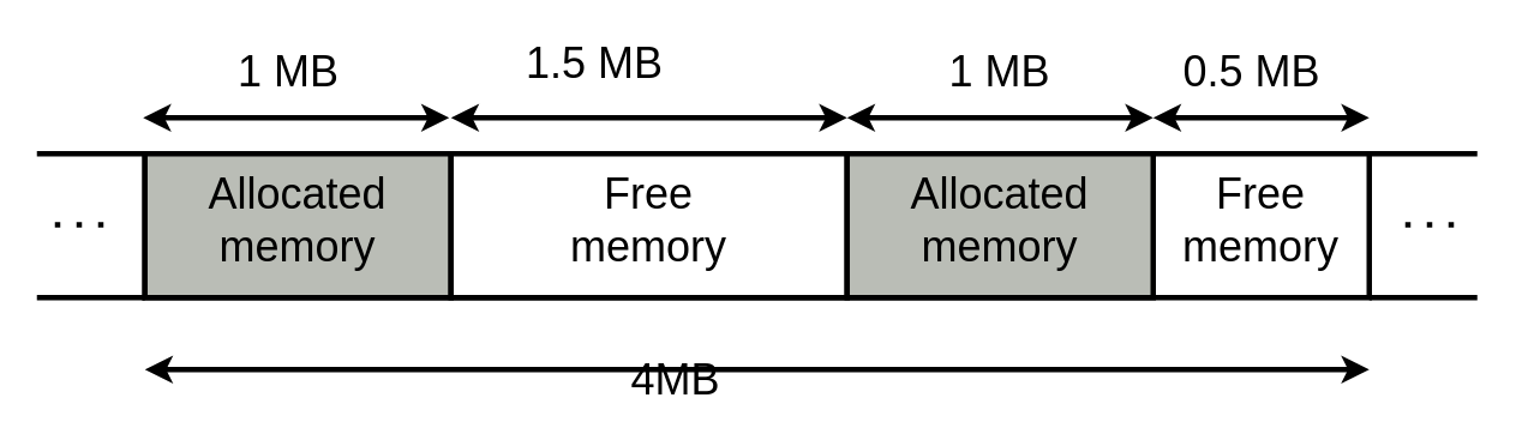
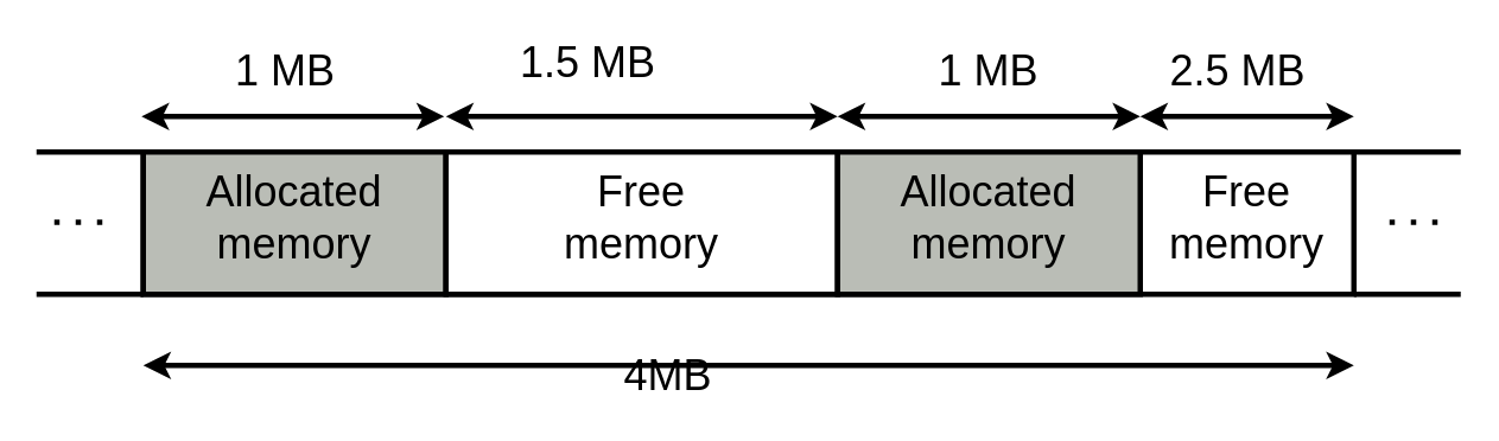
- <mxCell id="25" value="&lt;font style=&quot;font-size: 24px;&quot;&gt;0.5 MB&lt;br&gt;&lt;/font&gt;" style="text;html=1;strokeColor=none;fillColor=none;align=center;verticalAlign=middle;whiteSpace=wrap;rounded=0;" vertex="1" parent="1"><mxGeometry x="625" y="25" width="140" height="30" as="geometry" /></mxCell>
+ <mxCell id="25" value="&lt;font style=&quot;font-size: 24px;&quot;&gt;2.5 MB&lt;br&gt;&lt;/font&gt;" style="text;html=1;strokeColor=none;fillColor=none;align=center;verticalAlign=middle;whiteSpace=wrap;rounded=0;" vertex="1" parent="1"><mxGeometry x="625" y="25" width="140" height="30" as="geometry" /></mxCell>
